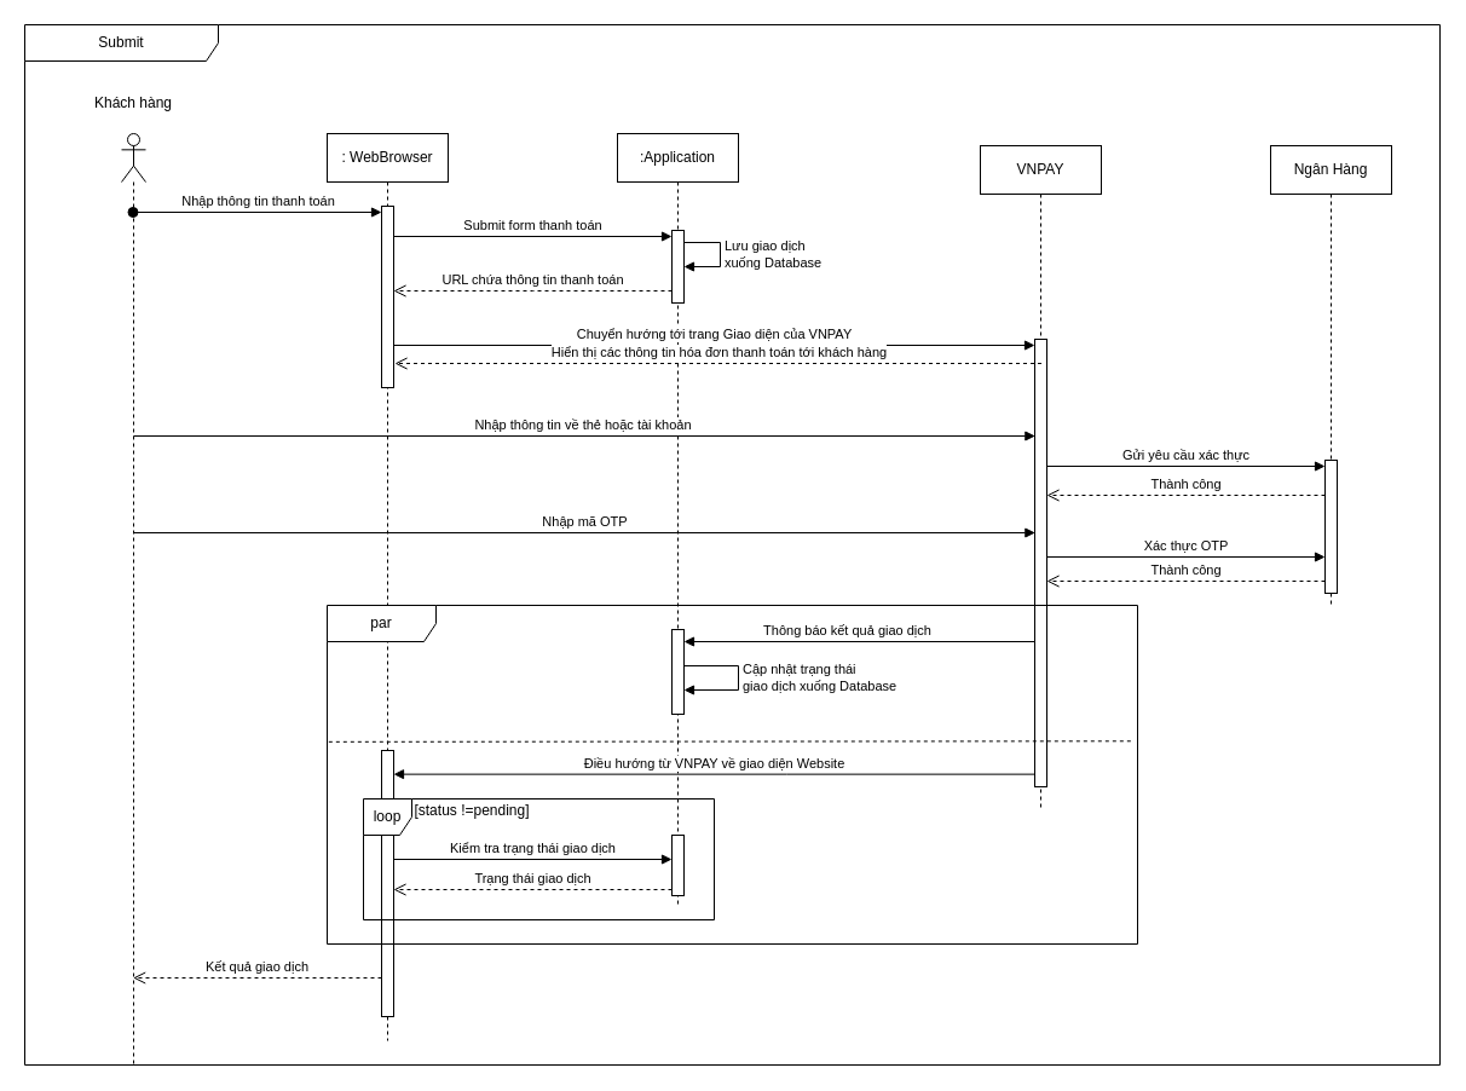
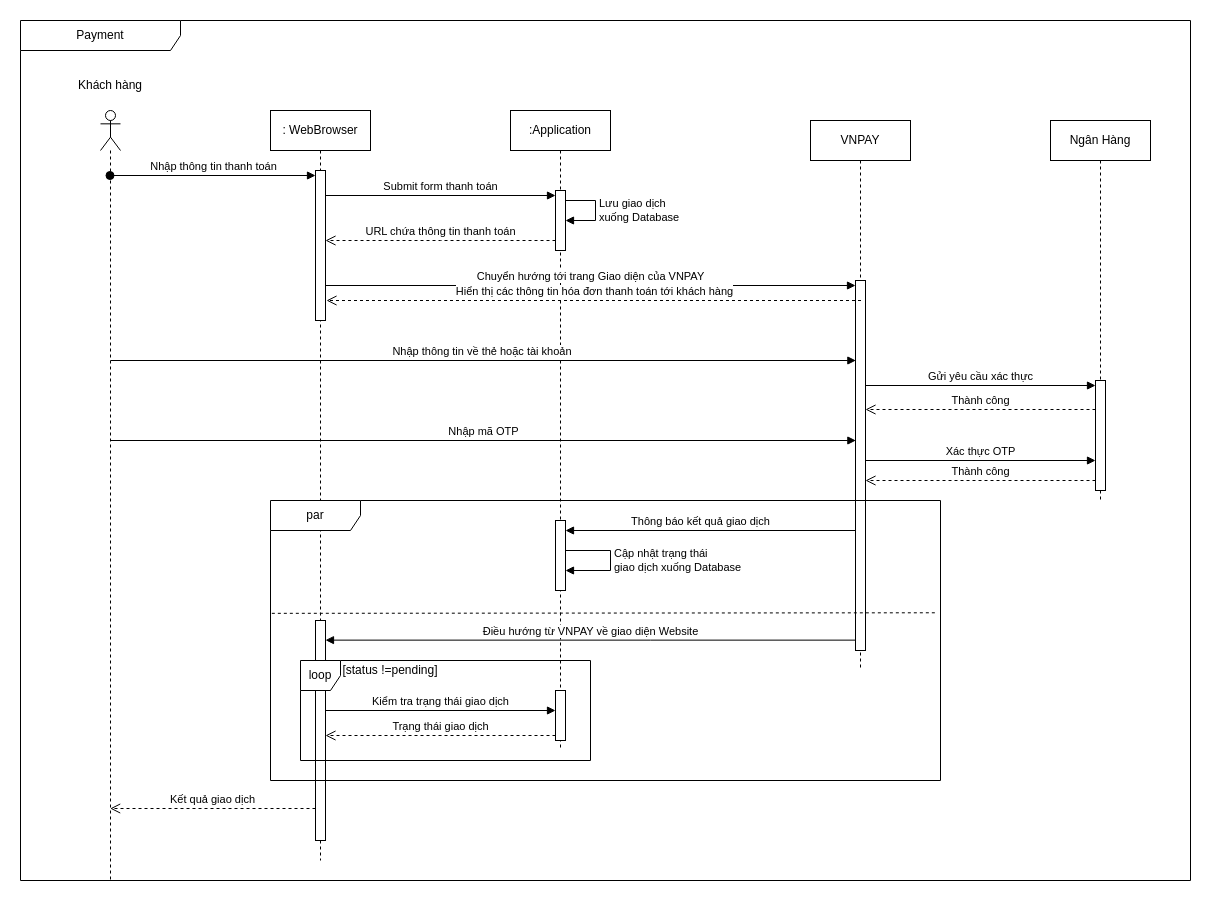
- <mxCell id="37" value="Submit" style="shape=umlFrame;whiteSpace=wrap;html=1;pointerEvents=0;recursiveResize=0;container=1;collapsible=0;width=160;" vertex="1" parent="1"><mxGeometry x="20" y="20" width="1170" height="860" as="geometry" /></mxCell>
+ <mxCell id="37" value="Payment" style="shape=umlFrame;whiteSpace=wrap;html=1;pointerEvents=0;recursiveResize=0;container=1;collapsible=0;width=160;" vertex="1" parent="1"><mxGeometry x="20" y="20" width="1170" height="860" as="geometry" /></mxCell>
